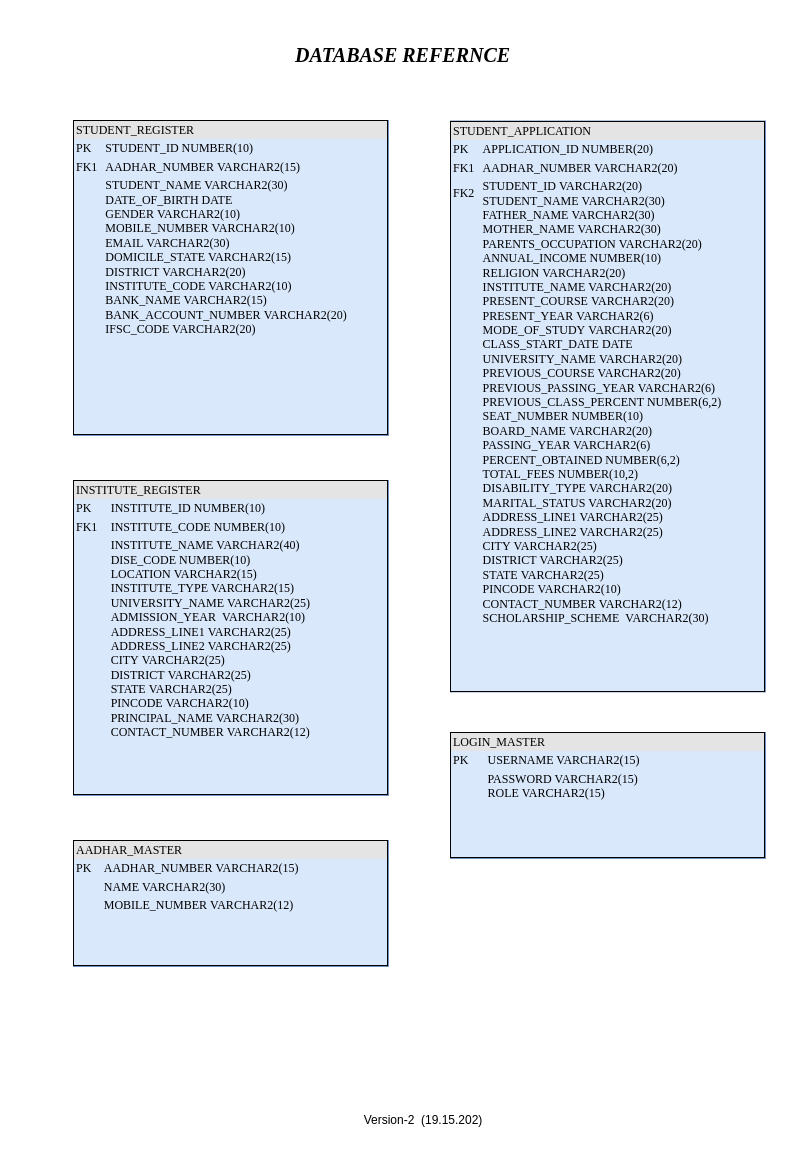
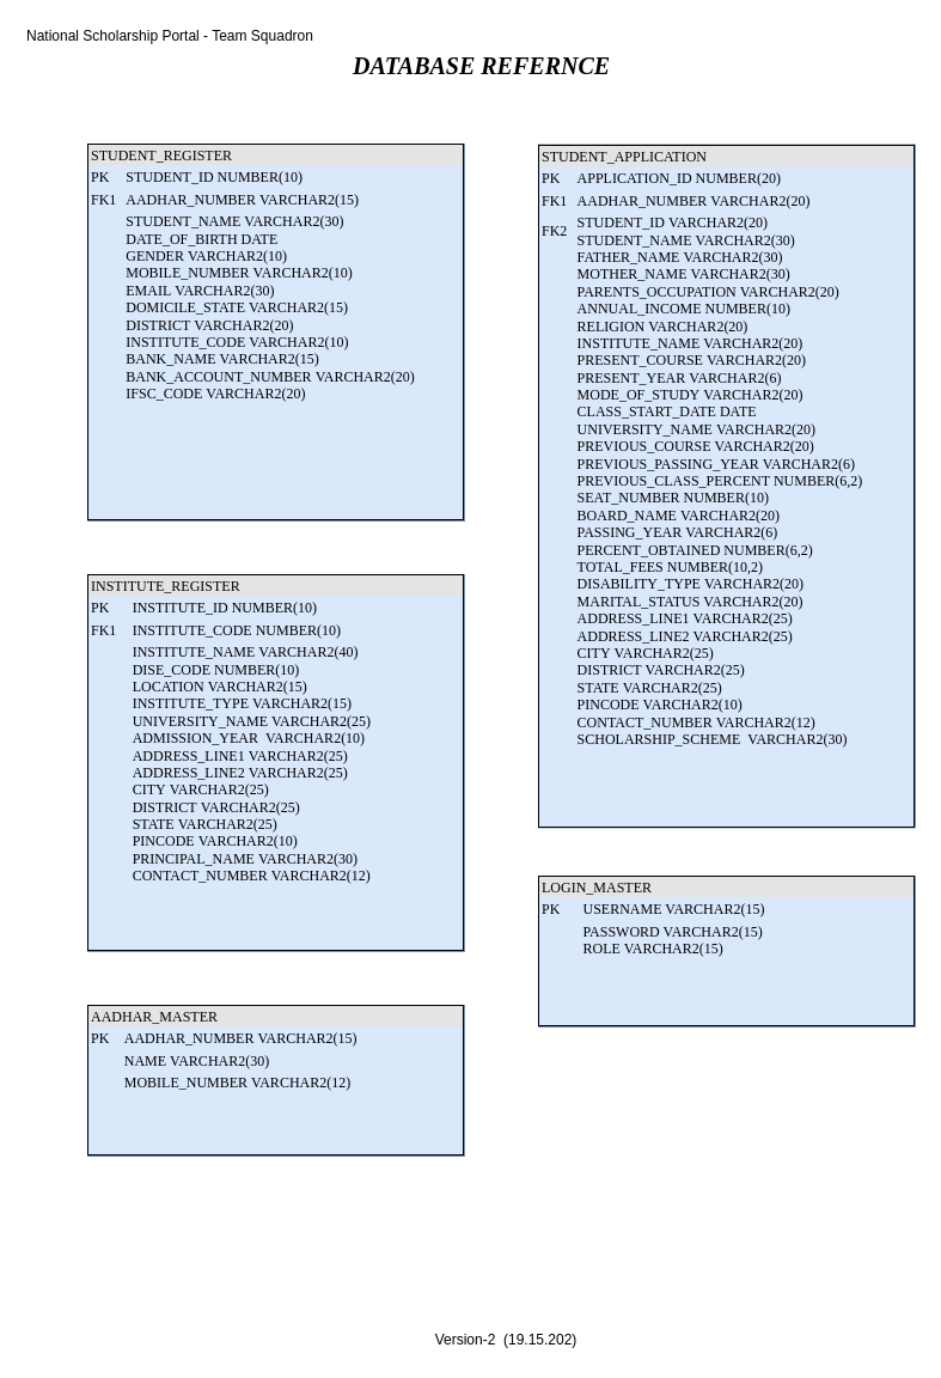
+ <mxCell id="3" value="National Scholarship Portal - Team Squadron" style="text;html=1;resizable=0;points=[];autosize=1;align=left;verticalAlign=top;spacingTop=-4;" parent="1" vertex="1"><mxGeometry x="20" y="20" width="260" height="20" as="geometry" /></mxCell>
